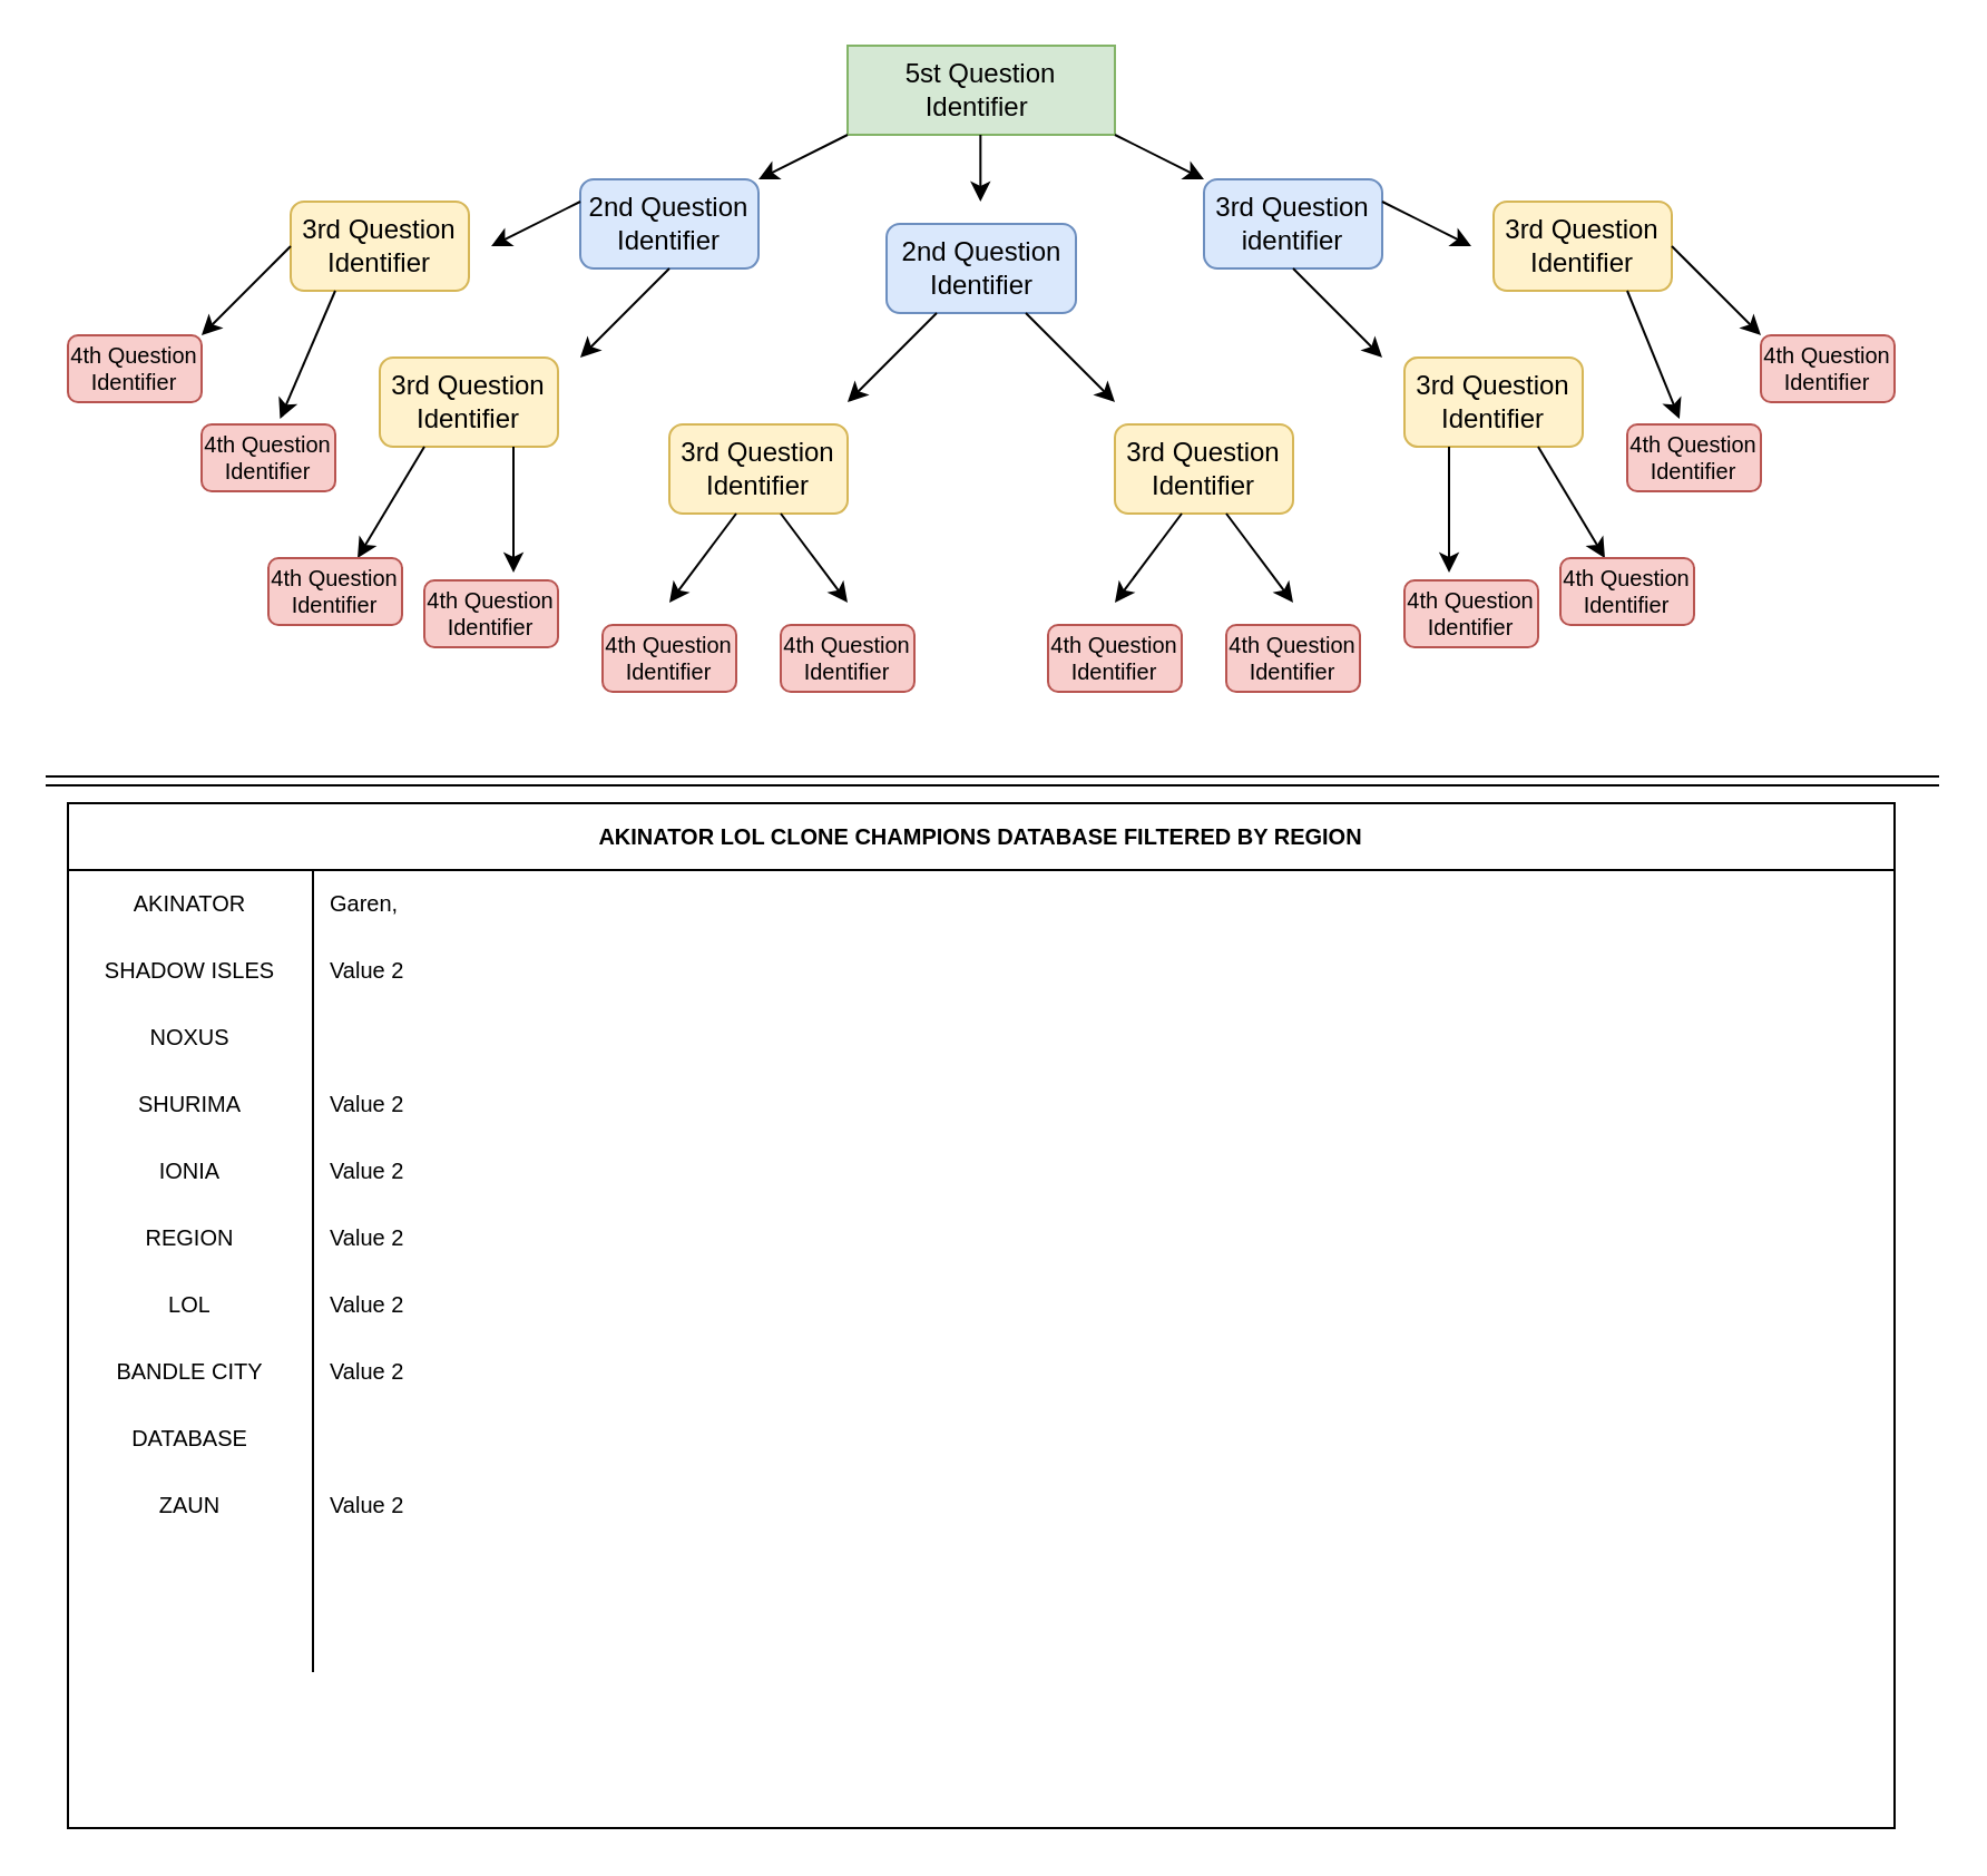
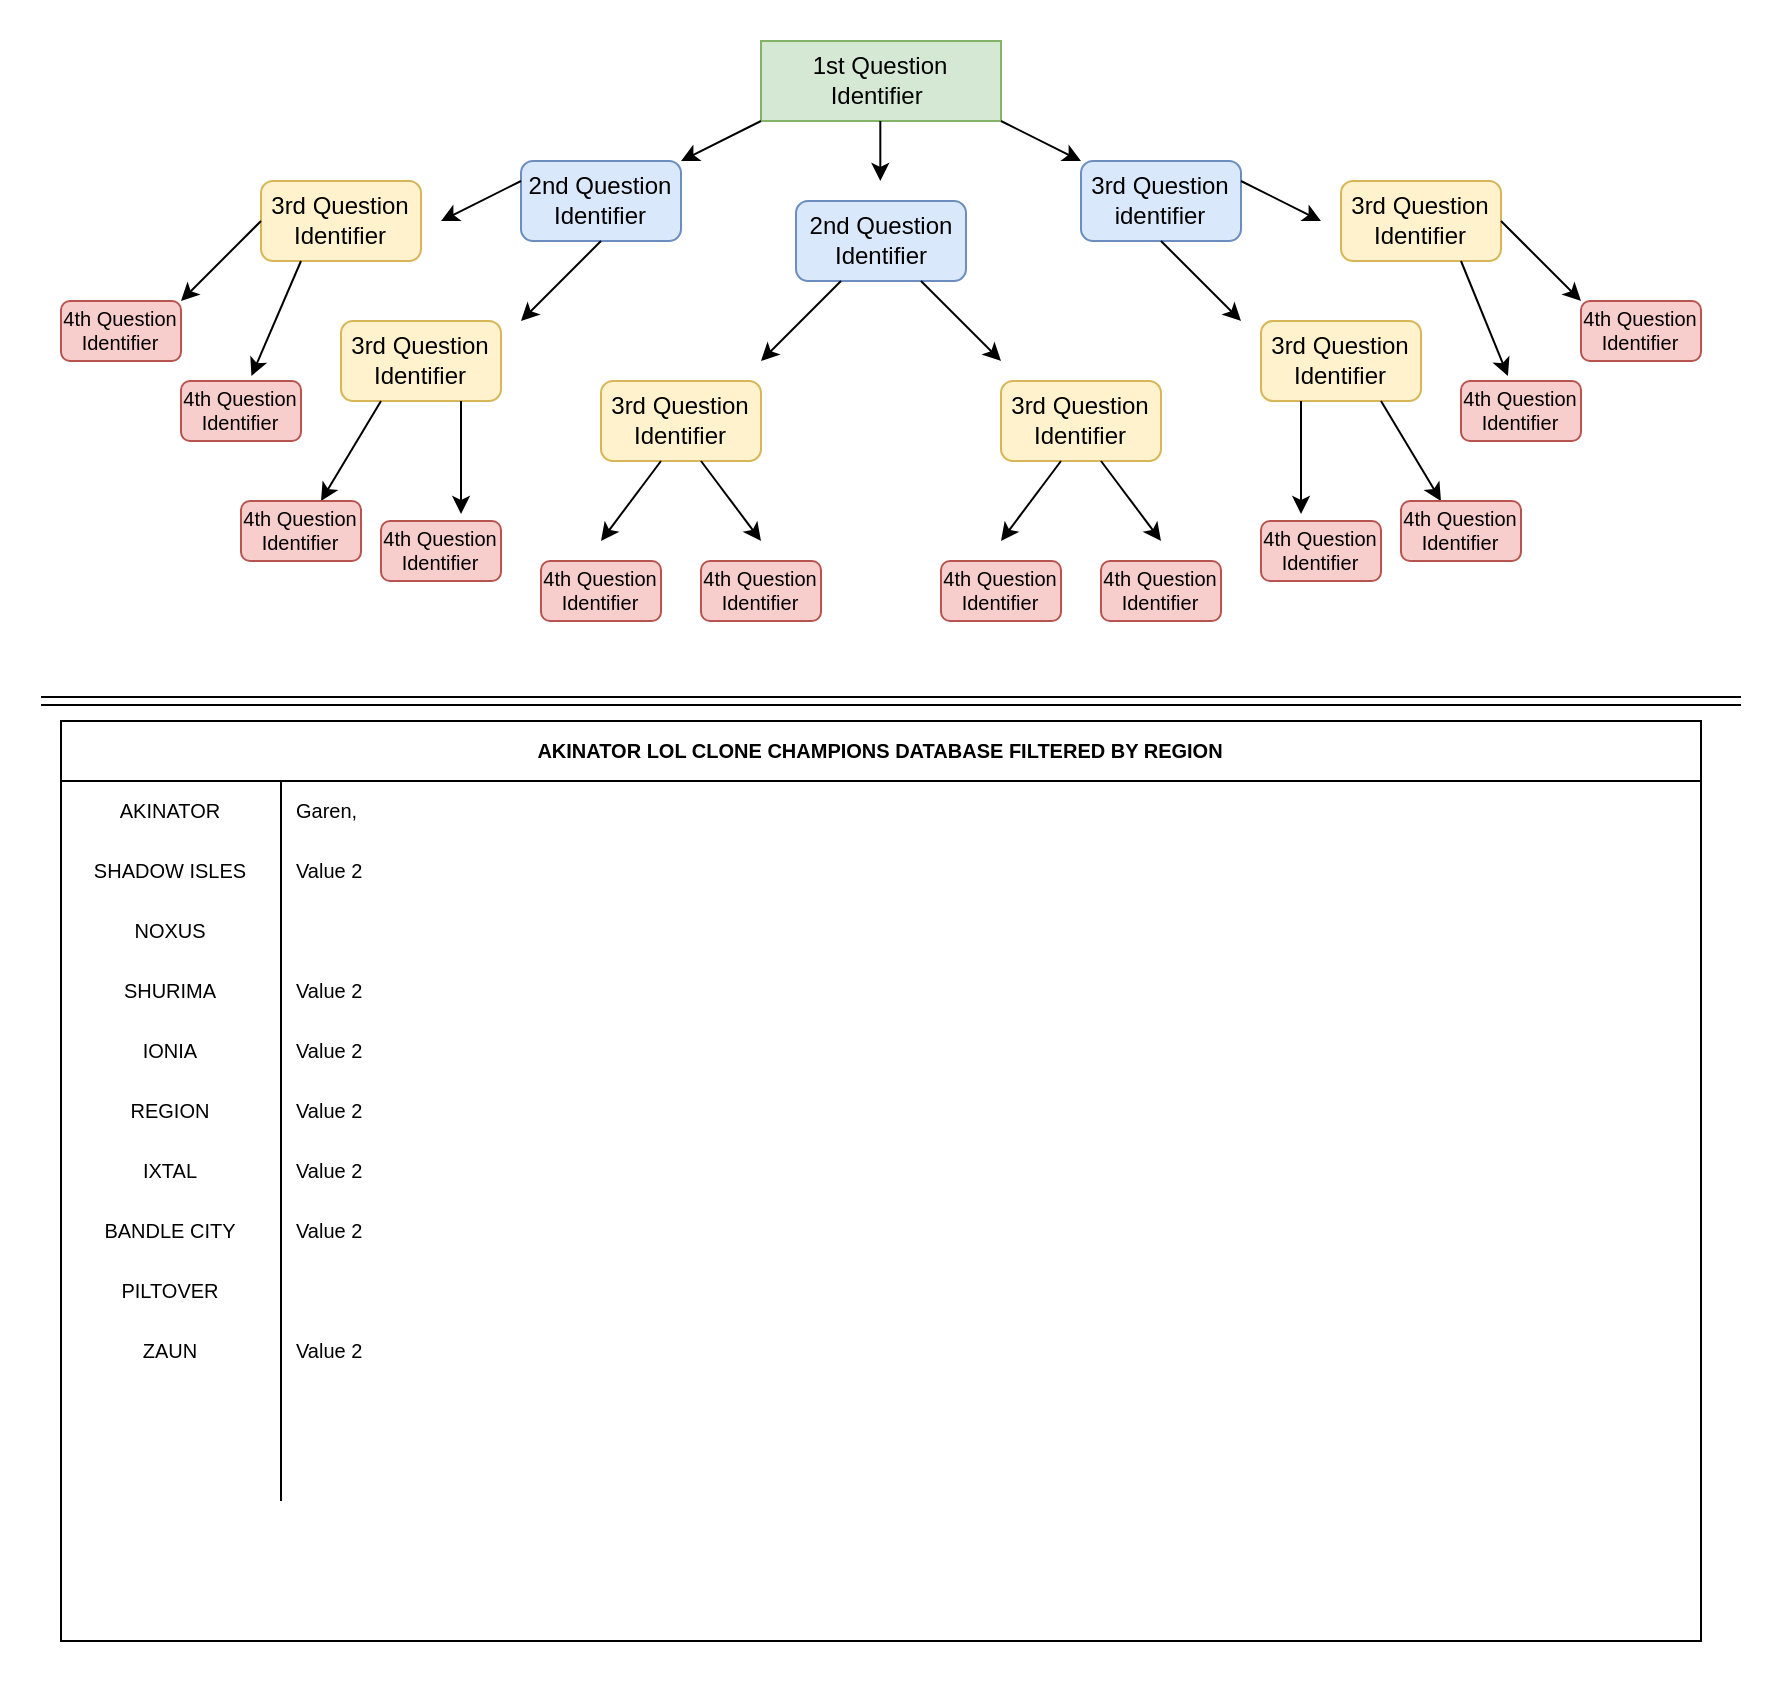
- <mxCell id="2" value="5st Question Identifier&amp;nbsp;" style="rounded=0;whiteSpace=wrap;html=1;fillColor=#d5e8d4;strokeColor=#82b366;fillStyle=auto;" parent="1" vertex="1"><mxGeometry x="380" y="20" width="120" height="40" as="geometry" /></mxCell>
+ <mxCell id="2" value="1st Question Identifier&amp;nbsp;" style="rounded=0;whiteSpace=wrap;html=1;fillColor=#d5e8d4;strokeColor=#82b366;fillStyle=auto;" parent="1" vertex="1"><mxGeometry x="380" y="20" width="120" height="40" as="geometry" /></mxCell>
- <mxCell id="66" value="LOL" style="shape=partialRectangle;html=1;whiteSpace=wrap;connectable=0;fillColor=none;top=0;left=0;bottom=0;right=0;overflow=hidden;fillStyle=auto;fontSize=10;" vertex="1" parent="65"><mxGeometry width="110" height="30" as="geometry"><mxRectangle width="110" height="30" as="alternateBounds" /></mxGeometry></mxCell>
+ <mxCell id="66" value="IXTAL" style="shape=partialRectangle;html=1;whiteSpace=wrap;connectable=0;fillColor=none;top=0;left=0;bottom=0;right=0;overflow=hidden;fillStyle=auto;fontSize=10;" vertex="1" parent="65"><mxGeometry width="110" height="30" as="geometry"><mxRectangle width="110" height="30" as="alternateBounds" /></mxGeometry></mxCell>
- <mxCell id="72" value="DATABASE" style="shape=partialRectangle;html=1;whiteSpace=wrap;connectable=0;fillColor=none;top=0;left=0;bottom=0;right=0;overflow=hidden;fillStyle=auto;fontSize=10;" vertex="1" parent="71"><mxGeometry width="110" height="30" as="geometry"><mxRectangle width="110" height="30" as="alternateBounds" /></mxGeometry></mxCell>
+ <mxCell id="72" value="PILTOVER" style="shape=partialRectangle;html=1;whiteSpace=wrap;connectable=0;fillColor=none;top=0;left=0;bottom=0;right=0;overflow=hidden;fillStyle=auto;fontSize=10;" vertex="1" parent="71"><mxGeometry width="110" height="30" as="geometry"><mxRectangle width="110" height="30" as="alternateBounds" /></mxGeometry></mxCell>
